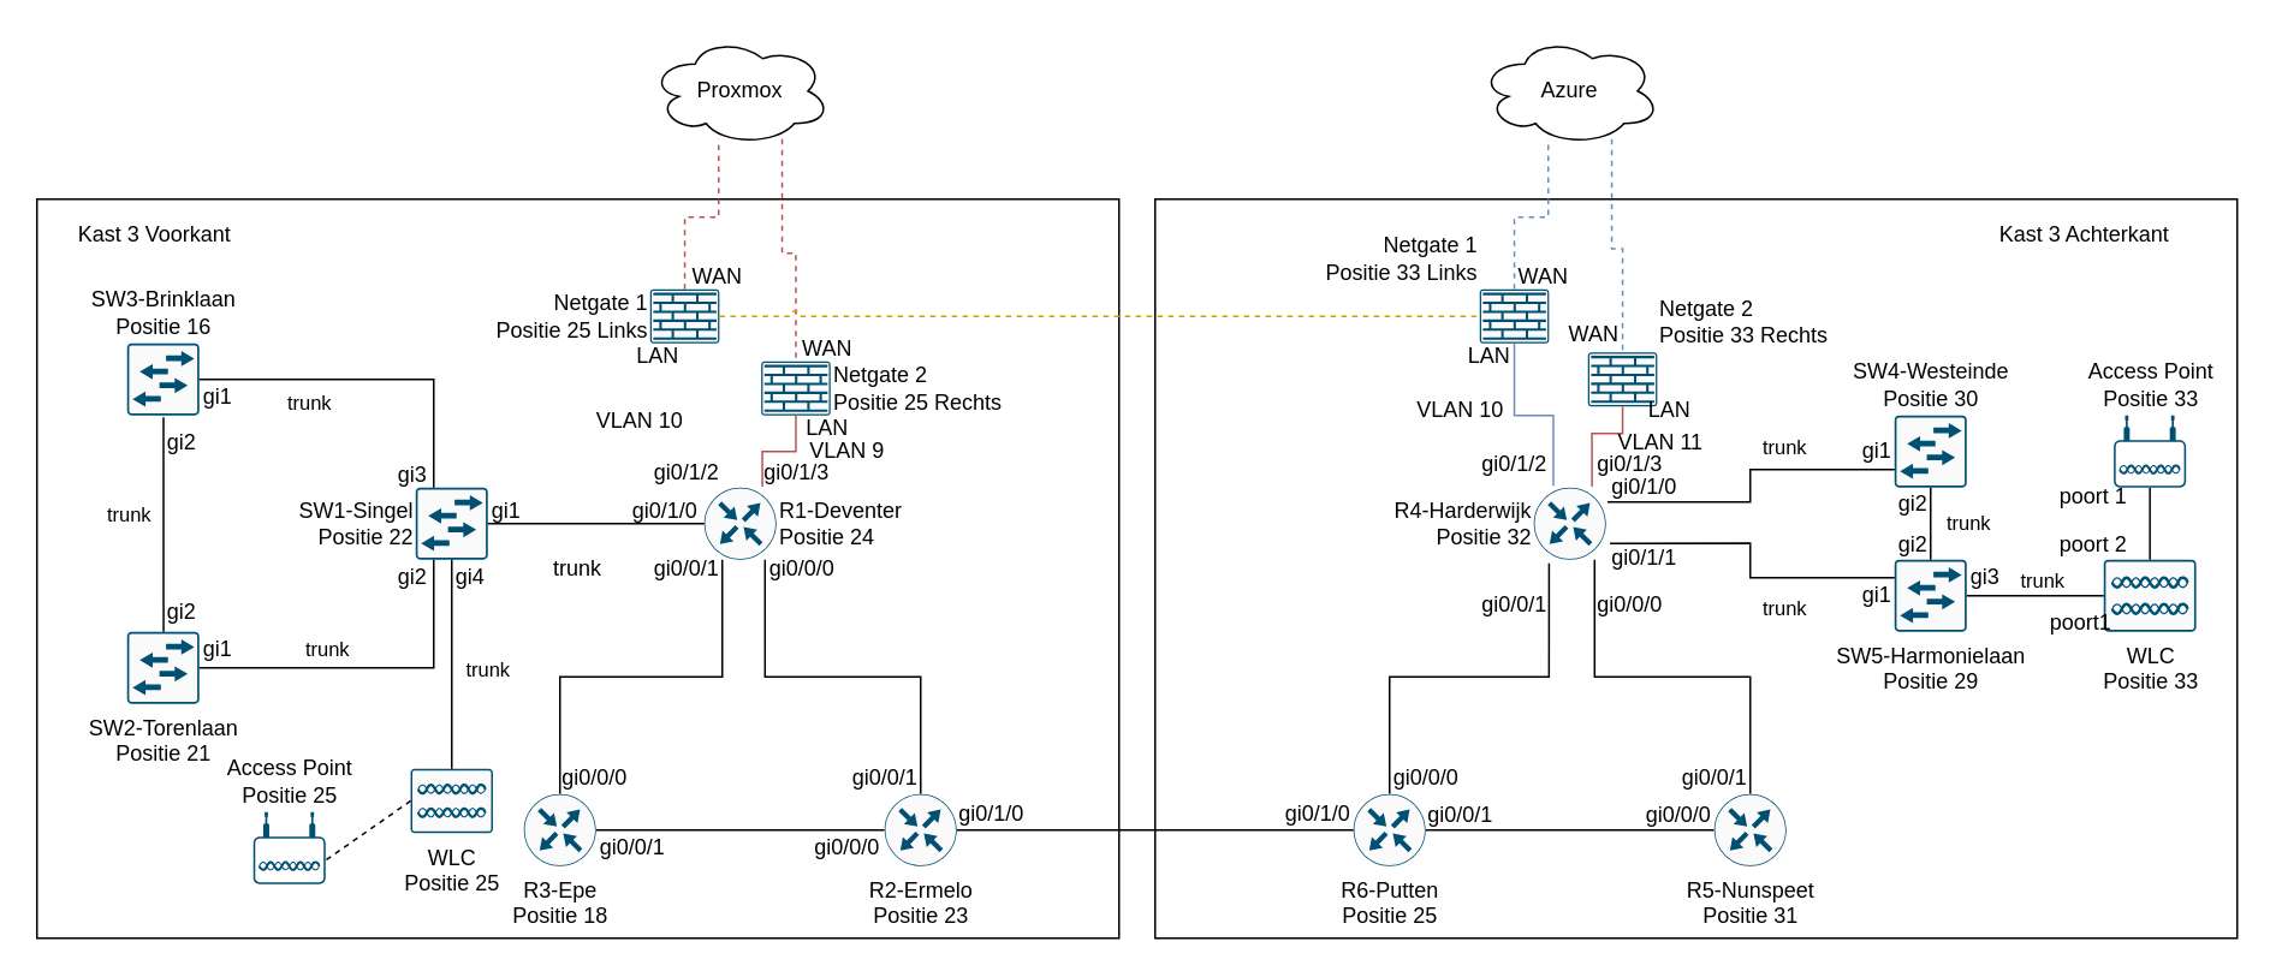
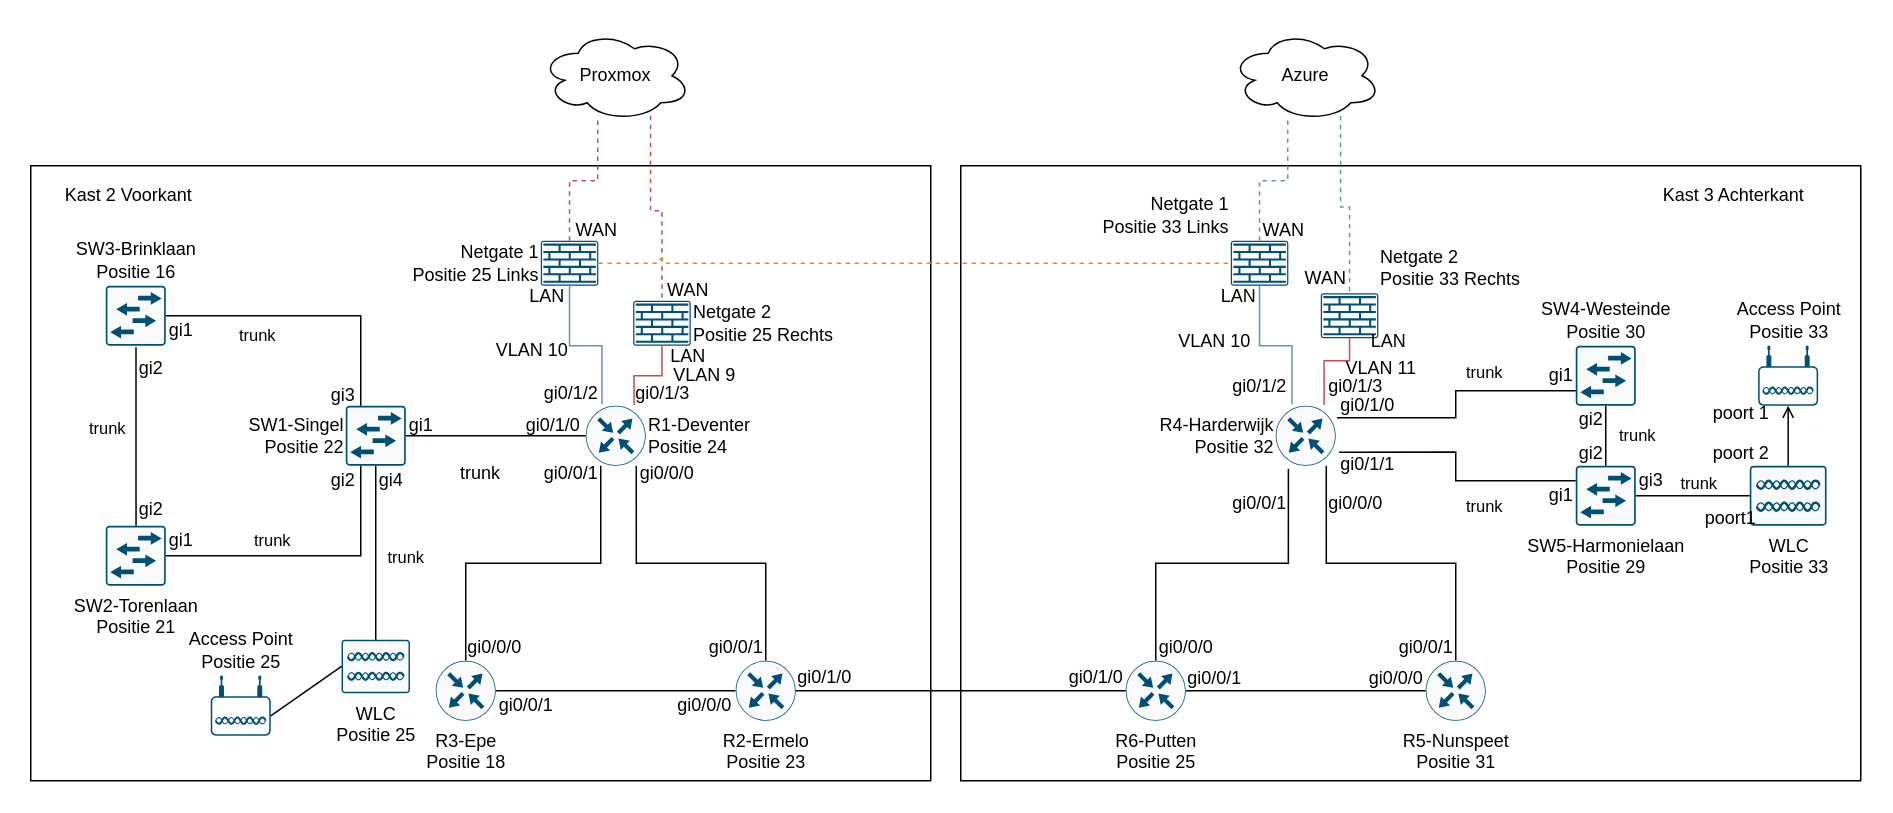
- <mxCell id="93" value="Kast 3 Voorkant" style="text;html=1;align=center;verticalAlign=middle;resizable=0;points=[];autosize=1;strokeColor=none;fillColor=none;" parent="1" vertex="1"><mxGeometry x="30" y="115" width="110" height="30" as="geometry" /></mxCell>
+ <mxCell id="93" value="Kast 2 Voorkant" style="text;html=1;align=center;verticalAlign=middle;resizable=0;points=[];autosize=1;strokeColor=none;fillColor=none;" parent="1" vertex="1"><mxGeometry x="30" y="115" width="110" height="30" as="geometry" /></mxCell>
+ <mxCell id="31" style="edgeStyle=orthogonalEdgeStyle;rounded=0;orthogonalLoop=1;jettySize=auto;html=1;exitX=0.5;exitY=1;exitDx=0;exitDy=0;exitPerimeter=0;endArrow=none;endFill=0;entryX=0.27;entryY=-0.025;entryDx=0;entryDy=0;entryPerimeter=0;fillColor=#dae8fc;strokeColor=#6c8ebf;" parent="1" source="29" target="25" edge="1"><mxGeometry relative="1" as="geometry"><mxPoint x="400" y="260" as="targetPoint" /></mxGeometry></mxCell>
- <mxCell id="48" style="edgeStyle=orthogonalEdgeStyle;rounded=0;orthogonalLoop=1;jettySize=auto;html=1;exitX=0.5;exitY=0;exitDx=0;exitDy=0;exitPerimeter=0;entryX=0.5;entryY=1;entryDx=0;entryDy=0;entryPerimeter=0;endArrow=none;endFill=0;" parent="1" source="45" target="47" edge="1"><mxGeometry relative="1" as="geometry" /></mxCell>
+ <mxCell id="48" style="edgeStyle=orthogonalEdgeStyle;rounded=0;orthogonalLoop=1;jettySize=auto;html=1;exitX=0.5;exitY=0;exitDx=0;exitDy=0;exitPerimeter=0;entryX=0.5;entryY=1;entryDx=0;entryDy=0;entryPerimeter=0;endArrow=open;endFill=0;" parent="1" source="45" target="47" edge="1"><mxGeometry relative="1" as="geometry" /></mxCell>
- <mxCell id="98" value="" style="endArrow=none;html=1;rounded=0;exitX=0;exitY=0.5;exitDx=0;exitDy=0;exitPerimeter=0;entryX=1;entryY=0.67;entryDx=0;entryDy=0;entryPerimeter=0;dashed=1;" parent="1" source="95" target="96" edge="1"><mxGeometry width="50" height="50" relative="1" as="geometry"><mxPoint x="240" y="410" as="sourcePoint" /><mxPoint x="290" y="360" as="targetPoint" /></mxGeometry></mxCell>
+ <mxCell id="98" value="" style="endArrow=none;html=1;rounded=0;exitX=0;exitY=0.5;exitDx=0;exitDy=0;exitPerimeter=0;entryX=1;entryY=0.67;entryDx=0;entryDy=0;entryPerimeter=0;" parent="1" source="95" target="96" edge="1"><mxGeometry width="50" height="50" relative="1" as="geometry"><mxPoint x="240" y="410" as="sourcePoint" /><mxPoint x="290" y="360" as="targetPoint" /></mxGeometry></mxCell>
